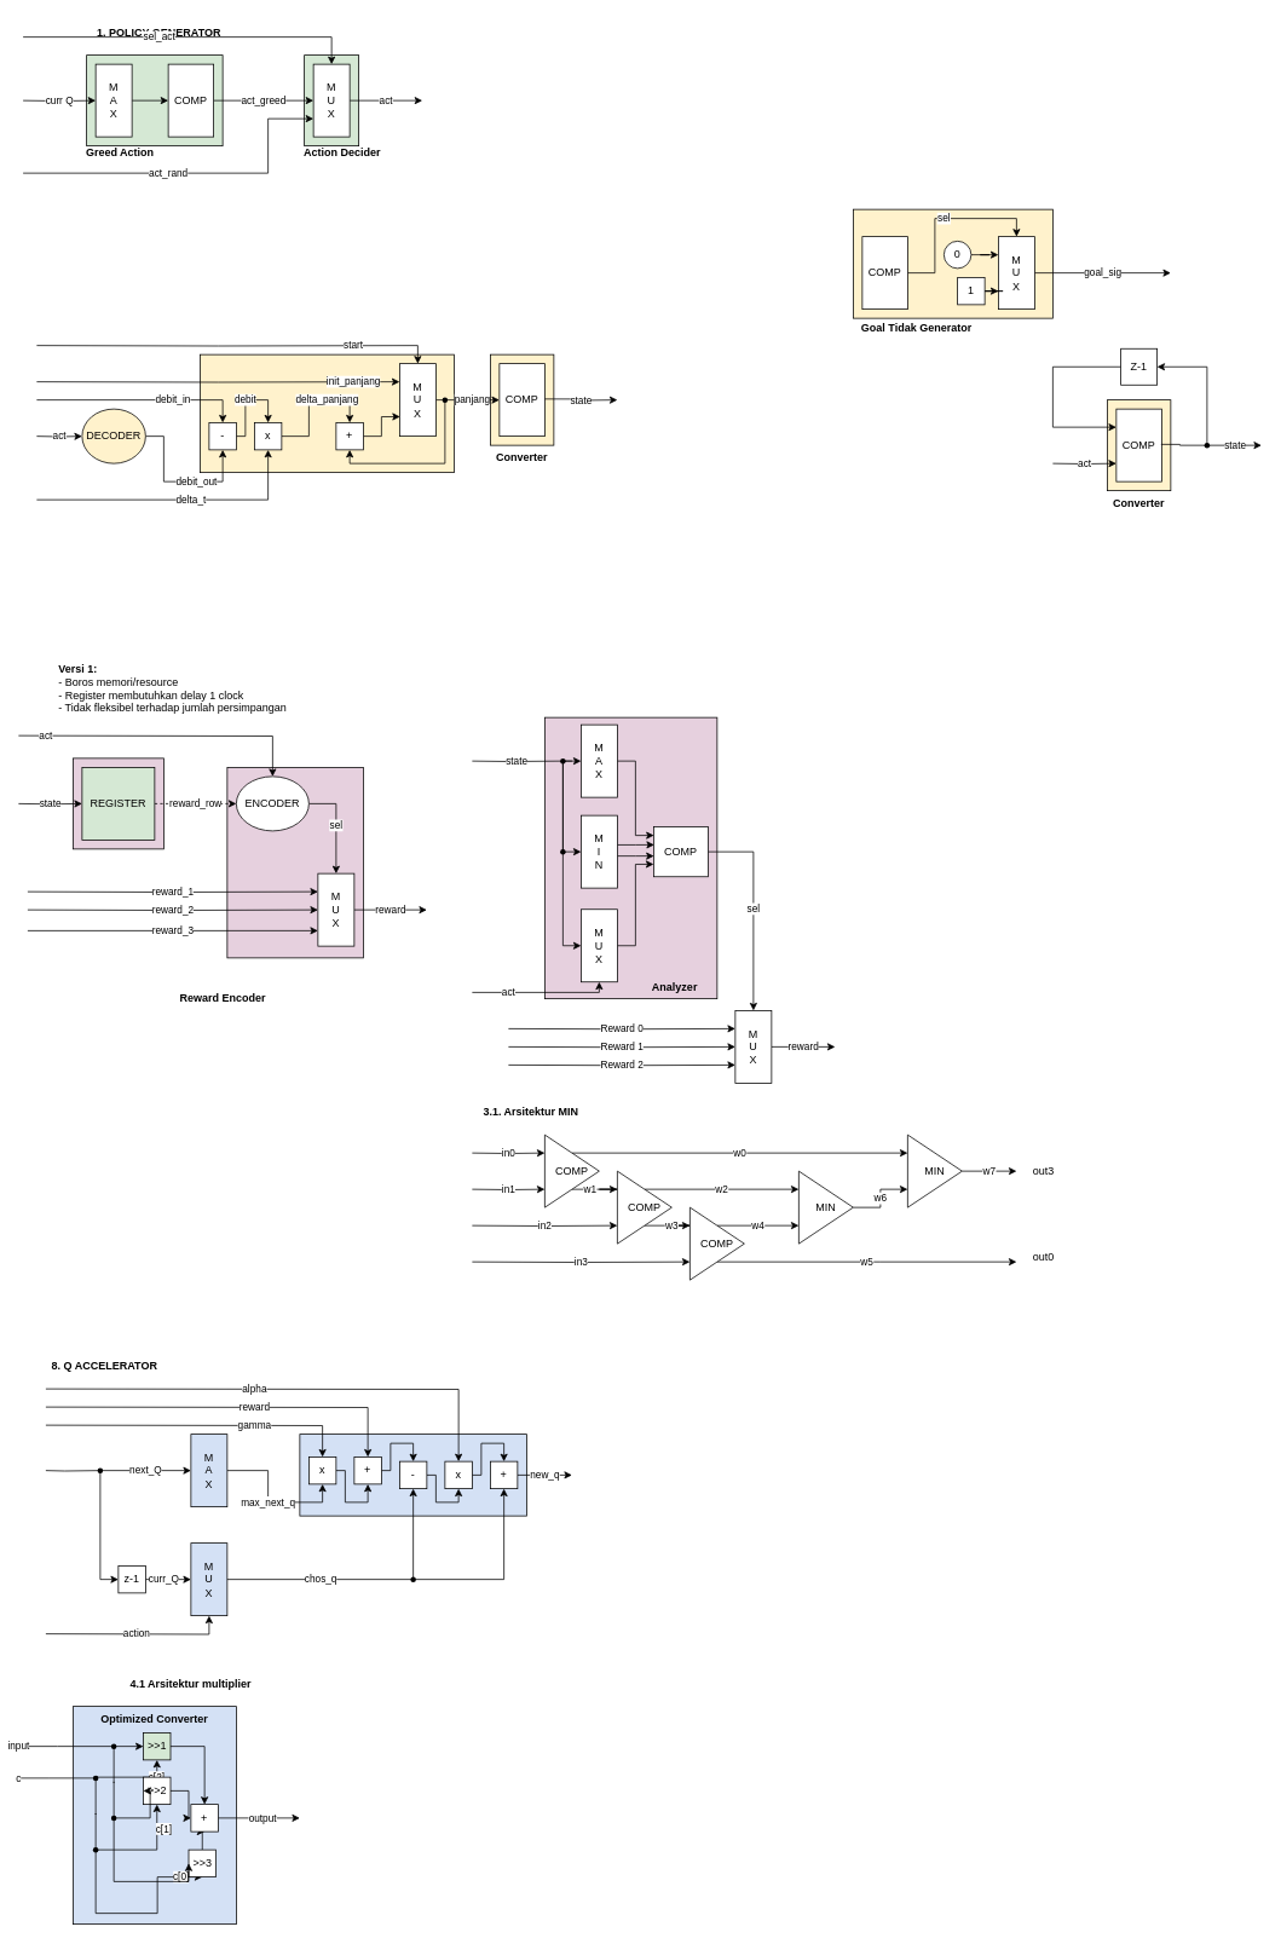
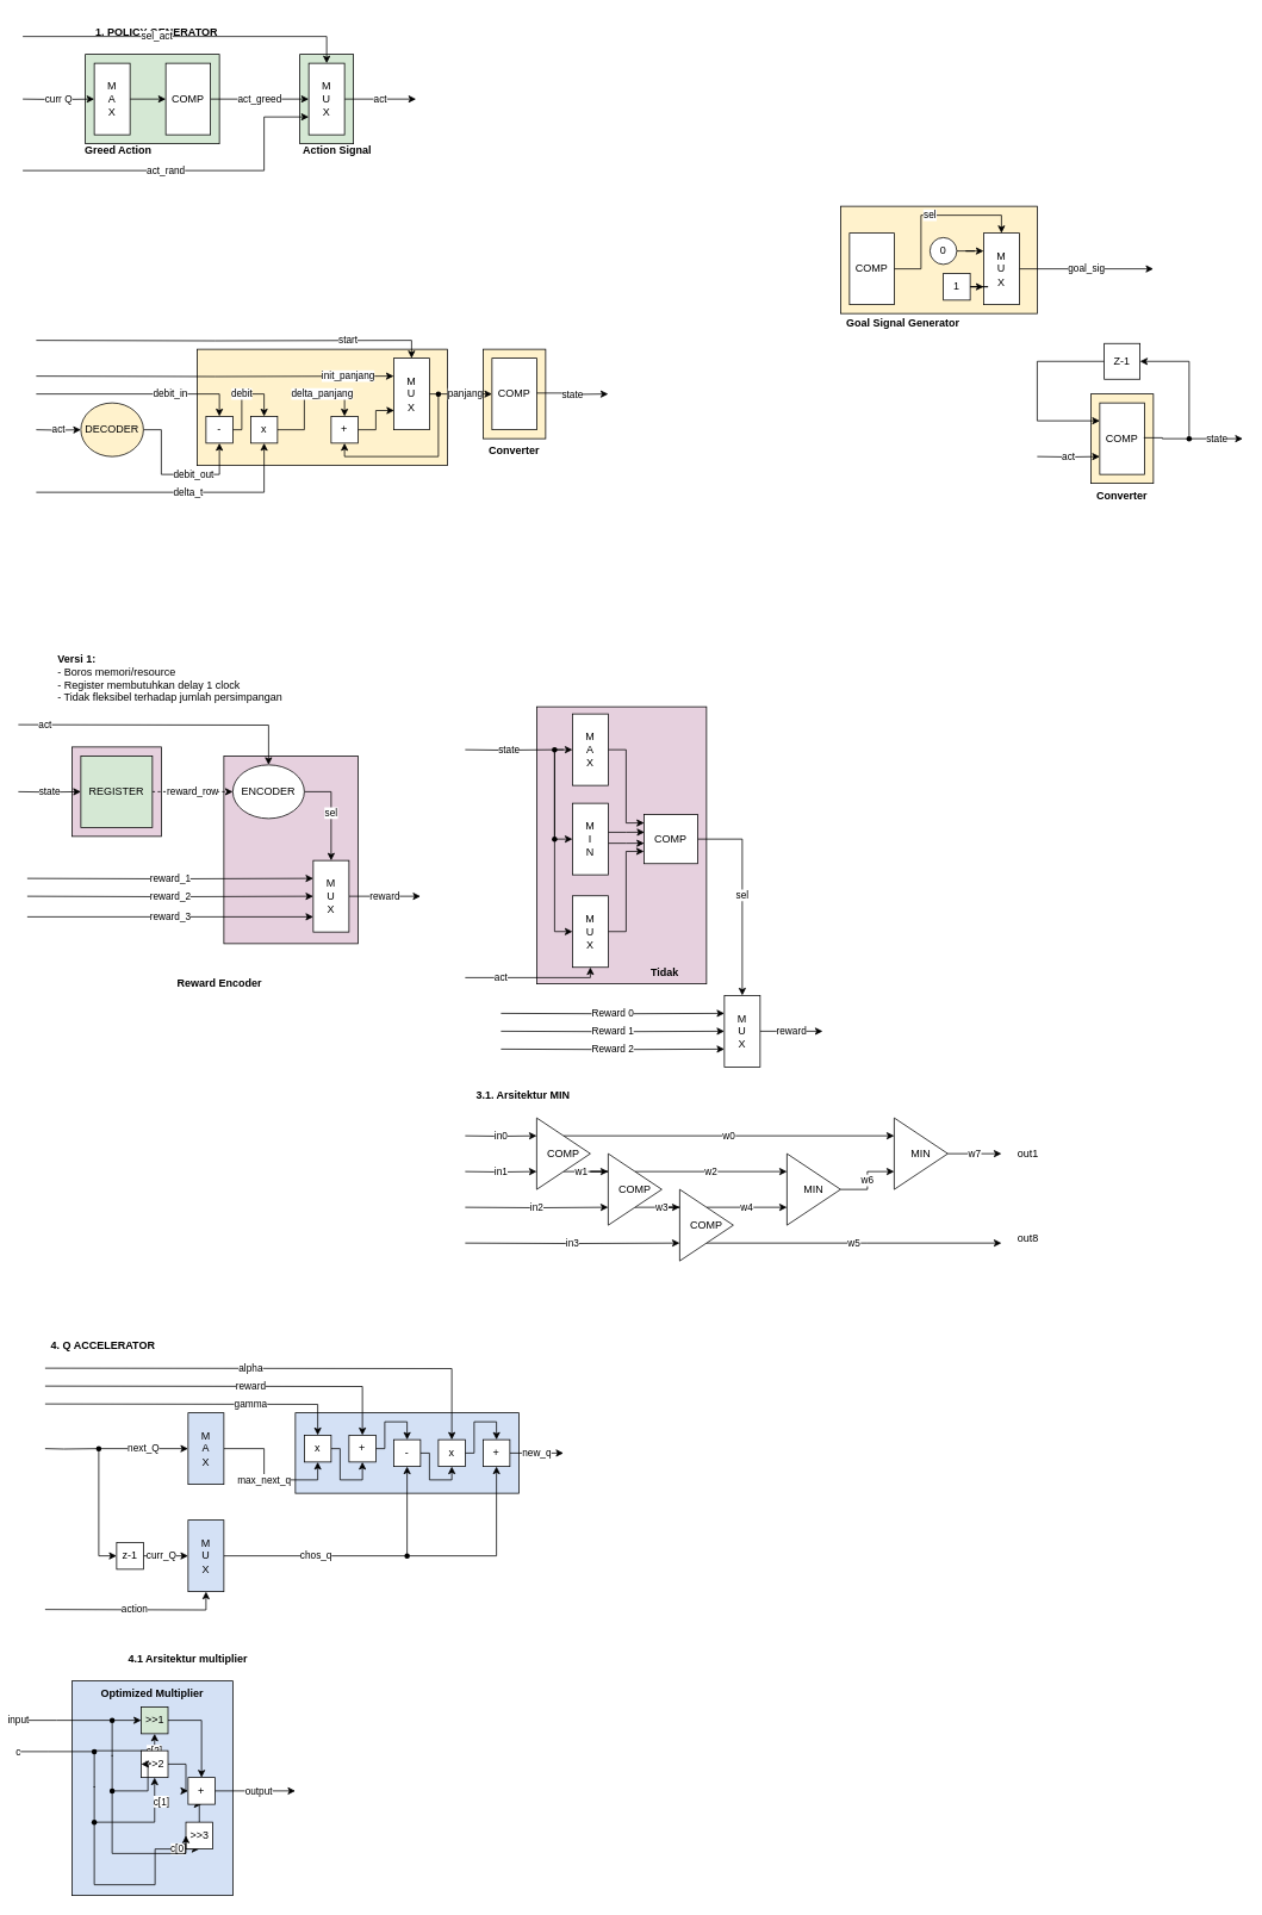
- <mxCell id="22" value="&lt;b&gt;Action Decider&lt;/b&gt;" style="text;html=1;strokeColor=none;fillColor=none;align=center;verticalAlign=middle;whiteSpace=wrap;rounded=0;" parent="1" vertex="1"><mxGeometry x="327" y="153" width="100" height="27" as="geometry" /></mxCell>
+ <mxCell id="22" value="&lt;b&gt;Action Signal&lt;/b&gt;" style="text;html=1;strokeColor=none;fillColor=none;align=center;verticalAlign=middle;whiteSpace=wrap;rounded=0;" parent="1" vertex="1"><mxGeometry x="327" y="153" width="100" height="27" as="geometry" /></mxCell>
- <mxCell id="137" value="&lt;b&gt;Goal Tidak Generator&lt;/b&gt;" style="text;html=1;strokeColor=none;fillColor=none;align=center;verticalAlign=middle;whiteSpace=wrap;rounded=0;" parent="1" vertex="1"><mxGeometry x="940" y="347" width="140" height="27" as="geometry" /></mxCell>
+ <mxCell id="137" value="&lt;b&gt;Goal Signal Generator&lt;/b&gt;" style="text;html=1;strokeColor=none;fillColor=none;align=center;verticalAlign=middle;whiteSpace=wrap;rounded=0;" parent="1" vertex="1"><mxGeometry x="940" y="347" width="140" height="27" as="geometry" /></mxCell>
- <mxCell id="104" value="&lt;b&gt;Analyzer&lt;/b&gt;" style="text;html=1;strokeColor=none;fillColor=none;align=center;verticalAlign=middle;whiteSpace=wrap;rounded=0;" parent="1" vertex="1"><mxGeometry x="690" y="1073" width="107" height="27" as="geometry" /></mxCell>
+ <mxCell id="104" value="&lt;b&gt;Tidak&lt;/b&gt;" style="text;html=1;strokeColor=none;fillColor=none;align=center;verticalAlign=middle;whiteSpace=wrap;rounded=0;" parent="1" vertex="1"><mxGeometry x="690" y="1073" width="107" height="27" as="geometry" /></mxCell>
- <mxCell id="130" value="out3" style="text;html=1;strokeColor=none;fillColor=none;align=center;verticalAlign=middle;whiteSpace=wrap;rounded=0;" parent="1" vertex="1"><mxGeometry x="1120" y="1275" width="60" height="30" as="geometry" /></mxCell>
+ <mxCell id="130" value="out1" style="text;html=1;strokeColor=none;fillColor=none;align=center;verticalAlign=middle;whiteSpace=wrap;rounded=0;" parent="1" vertex="1"><mxGeometry x="1120" y="1275" width="60" height="30" as="geometry" /></mxCell>
- <mxCell id="129" value="out0" style="text;html=1;strokeColor=none;fillColor=none;align=center;verticalAlign=middle;whiteSpace=wrap;rounded=0;" parent="1" vertex="1"><mxGeometry x="1120" y="1370" width="60" height="30" as="geometry" /></mxCell>
+ <mxCell id="129" value="out8" style="text;html=1;strokeColor=none;fillColor=none;align=center;verticalAlign=middle;whiteSpace=wrap;rounded=0;" parent="1" vertex="1"><mxGeometry x="1120" y="1370" width="60" height="30" as="geometry" /></mxCell>
- <mxCell id="58" value="8. Q ACCELERATOR" style="text;html=1;strokeColor=none;fillColor=none;align=center;verticalAlign=middle;whiteSpace=wrap;rounded=0;fontStyle=1" parent="1" vertex="1"><mxGeometry x="40" y="1490" width="150" height="30" as="geometry" /></mxCell>
+ <mxCell id="58" value="4. Q ACCELERATOR" style="text;html=1;strokeColor=none;fillColor=none;align=center;verticalAlign=middle;whiteSpace=wrap;rounded=0;fontStyle=1" parent="1" vertex="1"><mxGeometry x="40" y="1490" width="150" height="30" as="geometry" /></mxCell>
- <mxCell id="162" value="&lt;b&gt;Optimized Converter&lt;/b&gt;" style="text;html=1;strokeColor=none;fillColor=none;align=center;verticalAlign=middle;whiteSpace=wrap;rounded=0;" parent="1" vertex="1"><mxGeometry x="100" y="1880" width="140" height="27" as="geometry" /></mxCell>
+ <mxCell id="162" value="&lt;b&gt;Optimized Multiplier&lt;/b&gt;" style="text;html=1;strokeColor=none;fillColor=none;align=center;verticalAlign=middle;whiteSpace=wrap;rounded=0;" parent="1" vertex="1"><mxGeometry x="100" y="1880" width="140" height="27" as="geometry" /></mxCell>
